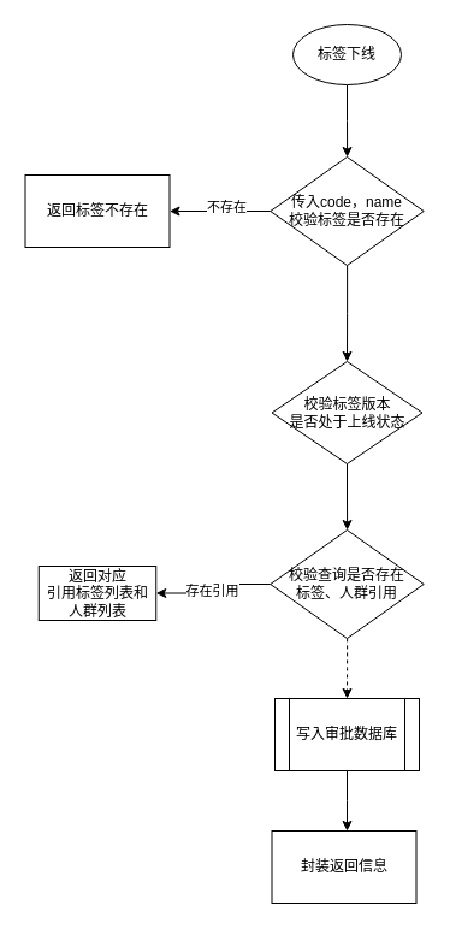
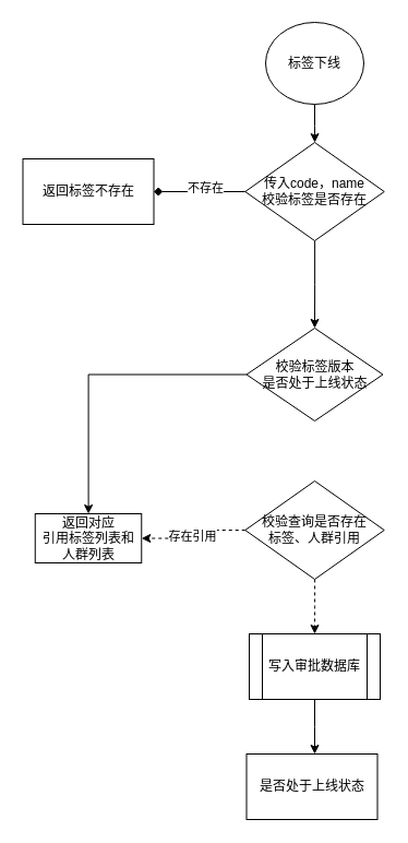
- <mxCell id="3" value="标签下线" style="ellipse;whiteSpace=wrap;html=1;" parent="1" vertex="1"><mxGeometry x="243" y="20" width="90" height="50" as="geometry" /></mxCell>
+ <mxCell id="3" value="标签下线" style="ellipse;whiteSpace=wrap;html=1;" parent="1" vertex="1"><mxGeometry x="243" y="20" width="90" height="75" as="geometry" /></mxCell>
- <mxCell id="4" value="" style="edgeStyle=orthogonalEdgeStyle;rounded=0;orthogonalLoop=1;jettySize=auto;html=1;" parent="1" source="7" target="8" edge="1"><mxGeometry relative="1" as="geometry" /></mxCell>
+ <mxCell id="4" value="" style="edgeStyle=orthogonalEdgeStyle;rounded=0;orthogonalLoop=1;jettySize=auto;html=1;endArrow=diamond;" parent="1" source="7" target="8" edge="1"><mxGeometry relative="1" as="geometry" /></mxCell>
- <mxCell id="16" value="" style="edgeStyle=orthogonalEdgeStyle;rounded=0;orthogonalLoop=1;jettySize=auto;html=1;" parent="1" source="17" target="12" edge="1"><mxGeometry relative="1" as="geometry" /></mxCell>
+ <mxCell id="16" value="" style="edgeStyle=orthogonalEdgeStyle;rounded=0;orthogonalLoop=1;jettySize=auto;html=1;" parent="1" source="17" target="13" edge="1"><mxGeometry relative="1" as="geometry" /></mxCell>
- <mxCell id="9" value="" style="edgeStyle=orthogonalEdgeStyle;rounded=0;orthogonalLoop=1;jettySize=auto;html=1;" parent="1" source="12" target="13" edge="1"><mxGeometry relative="1" as="geometry" /></mxCell>
+ <mxCell id="9" value="" style="edgeStyle=orthogonalEdgeStyle;rounded=0;orthogonalLoop=1;jettySize=auto;html=1;dashed=1;" parent="1" source="12" target="13" edge="1"><mxGeometry relative="1" as="geometry" /></mxCell>
- <mxCell id="18" value="封装返回信息" style="whiteSpace=wrap;html=1;" parent="1" vertex="1"><mxGeometry x="225.5" y="690" width="120" height="60" as="geometry" /></mxCell>
+ <mxCell id="18" value="是否处于上线状态" style="whiteSpace=wrap;html=1;" parent="1" vertex="1"><mxGeometry x="225.5" y="690" width="120" height="60" as="geometry" /></mxCell>
